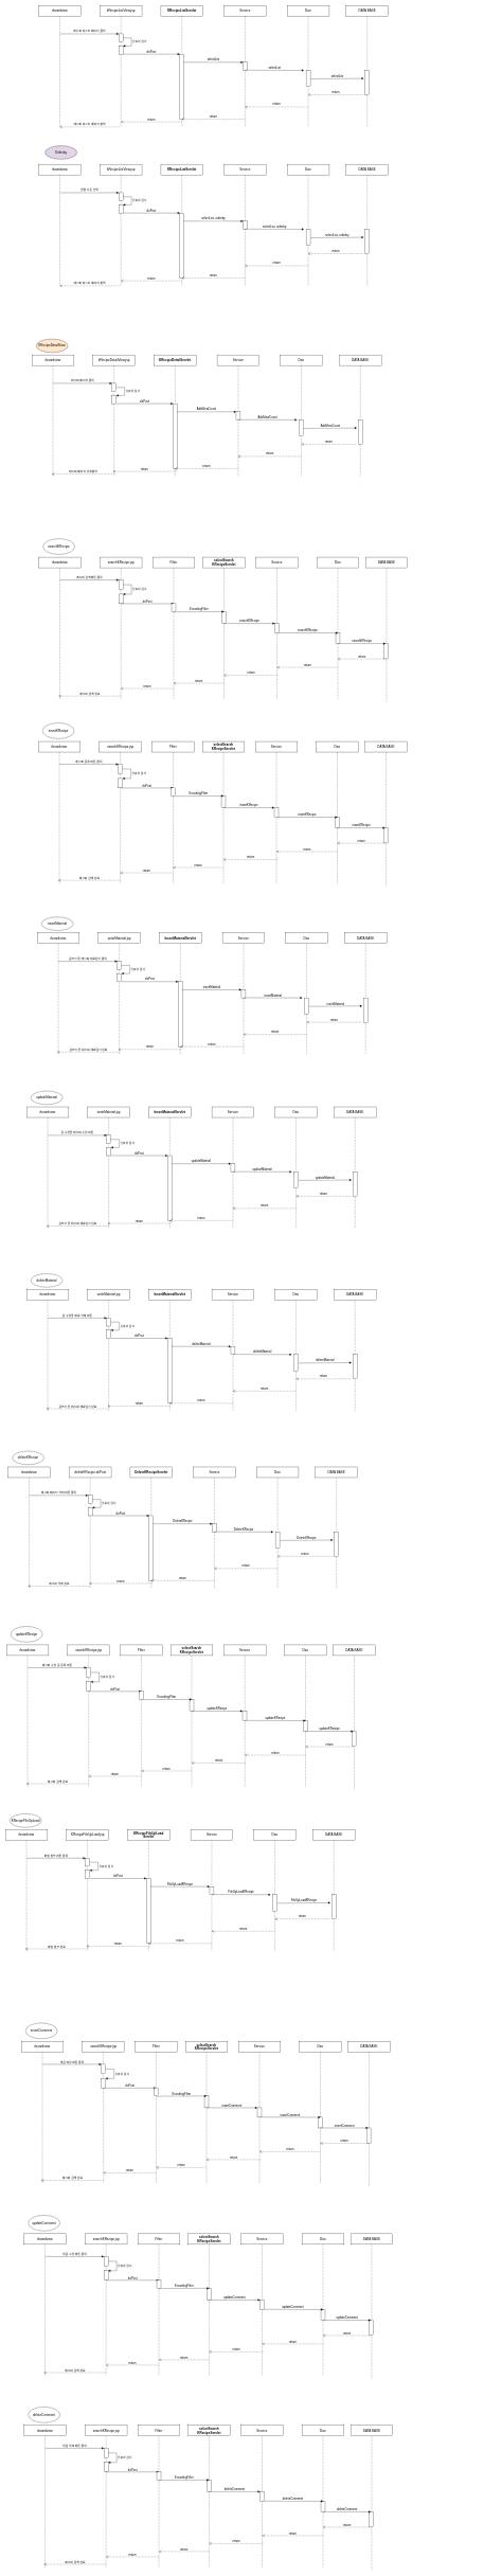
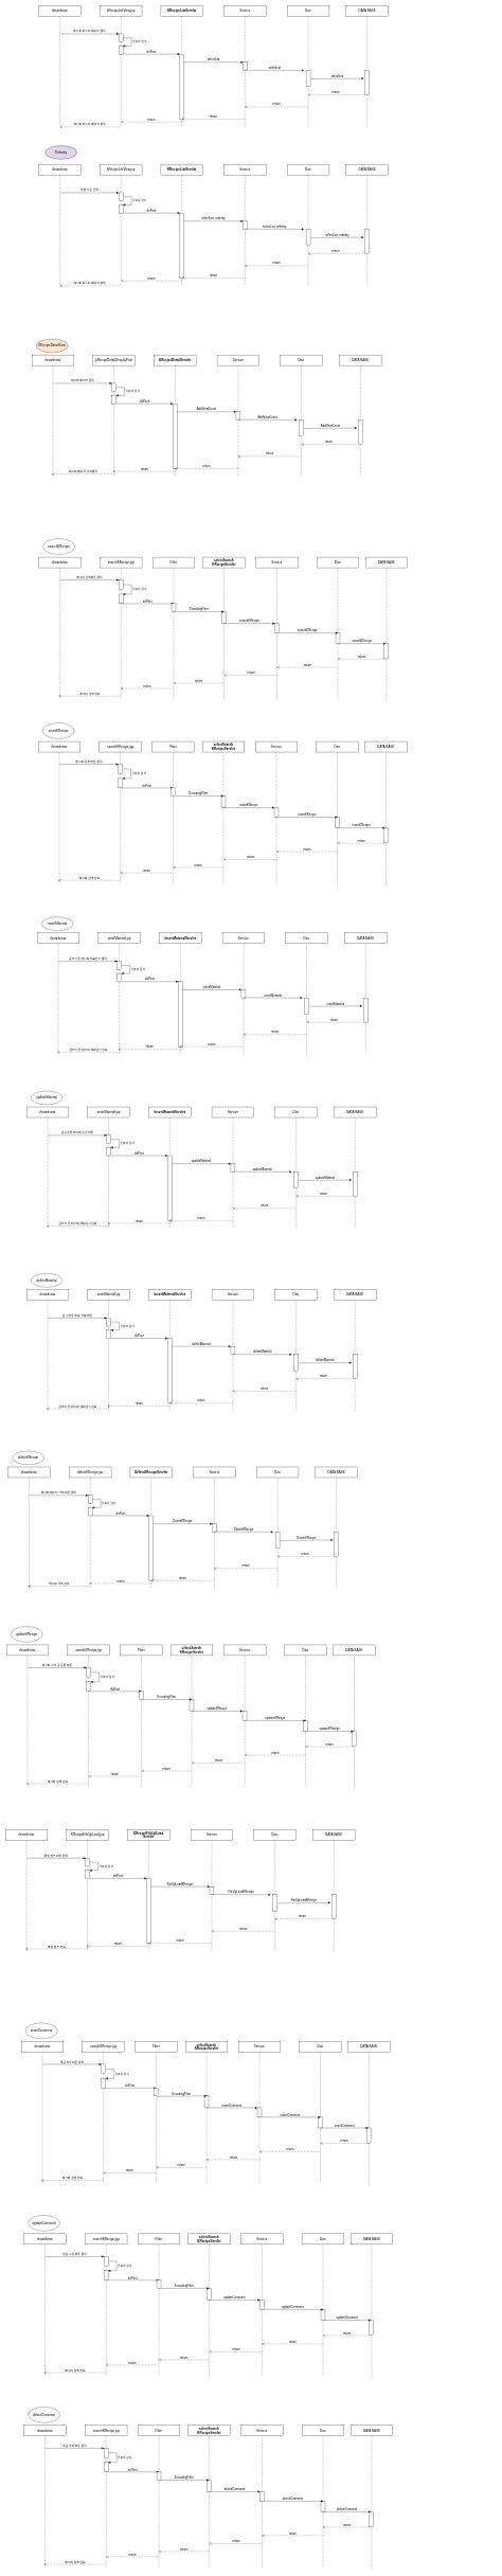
- <mxCell id="31" value="kRecipeDetailView.jsp" style="shape=umlLifeline;perimeter=lifelinePerimeter;whiteSpace=wrap;html=1;container=1;collapsible=0;recursiveResize=0;outlineConnect=0;" vertex="1" parent="30"><mxGeometry x="230.602" width="159.036" height="460" as="geometry" /></mxCell>
+ <mxCell id="31" value="kRecipeDetailView.doPost" style="shape=umlLifeline;perimeter=lifelinePerimeter;whiteSpace=wrap;html=1;container=1;collapsible=0;recursiveResize=0;outlineConnect=0;" vertex="1" parent="30"><mxGeometry x="230.602" width="159.036" height="460" as="geometry" /></mxCell>
- <mxCell id="147" value="deleteKRecipe.doPost" style="shape=umlLifeline;perimeter=lifelinePerimeter;whiteSpace=wrap;html=1;container=1;collapsible=0;recursiveResize=0;outlineConnect=0;" vertex="1" parent="146"><mxGeometry x="230.602" width="159.036" height="460" as="geometry" /></mxCell>
+ <mxCell id="147" value="deleteKRecipe.jsp" style="shape=umlLifeline;perimeter=lifelinePerimeter;whiteSpace=wrap;html=1;container=1;collapsible=0;recursiveResize=0;outlineConnect=0;" vertex="1" parent="146"><mxGeometry x="230.602" width="159.036" height="460" as="geometry" /></mxCell>
- <mxCell id="197" value="KRecipeFileUpLoad" style="ellipse;whiteSpace=wrap;html=1;" vertex="1" parent="171"><mxGeometry x="16" width="120" height="51" as="geometry" /></mxCell>
